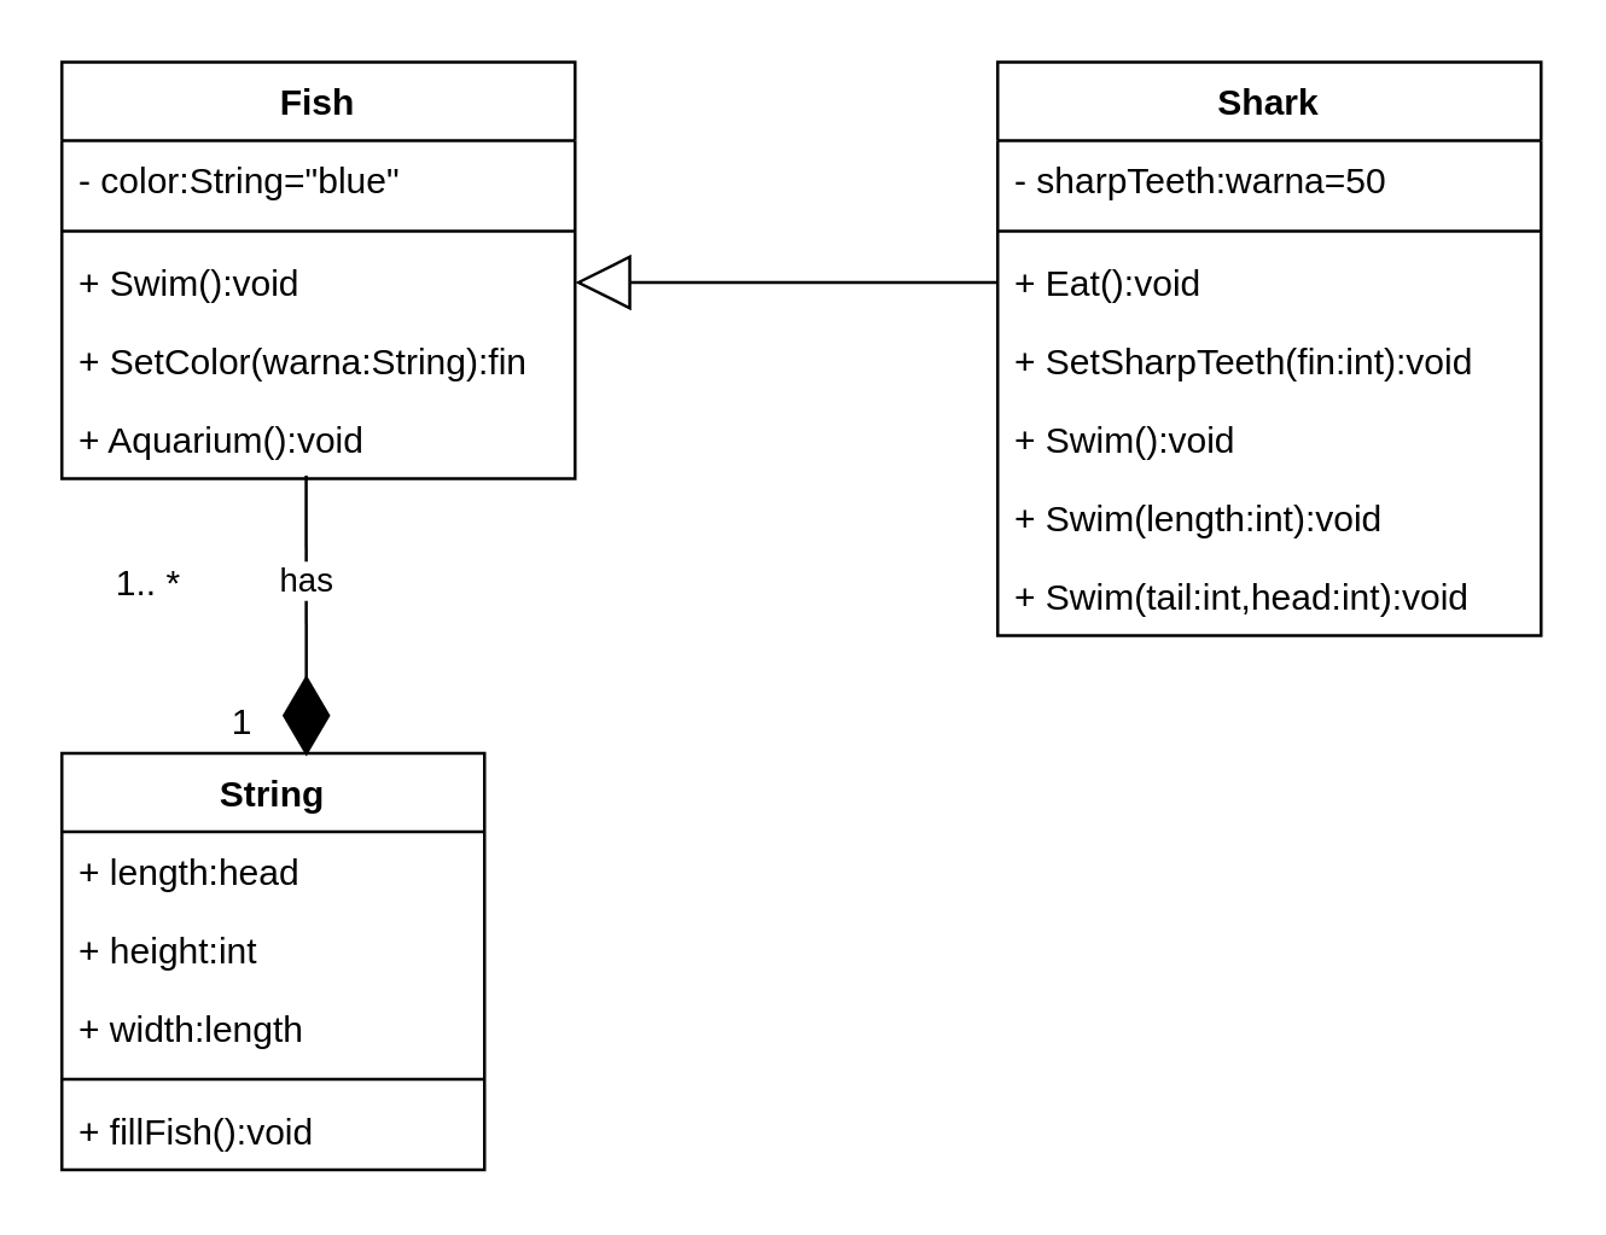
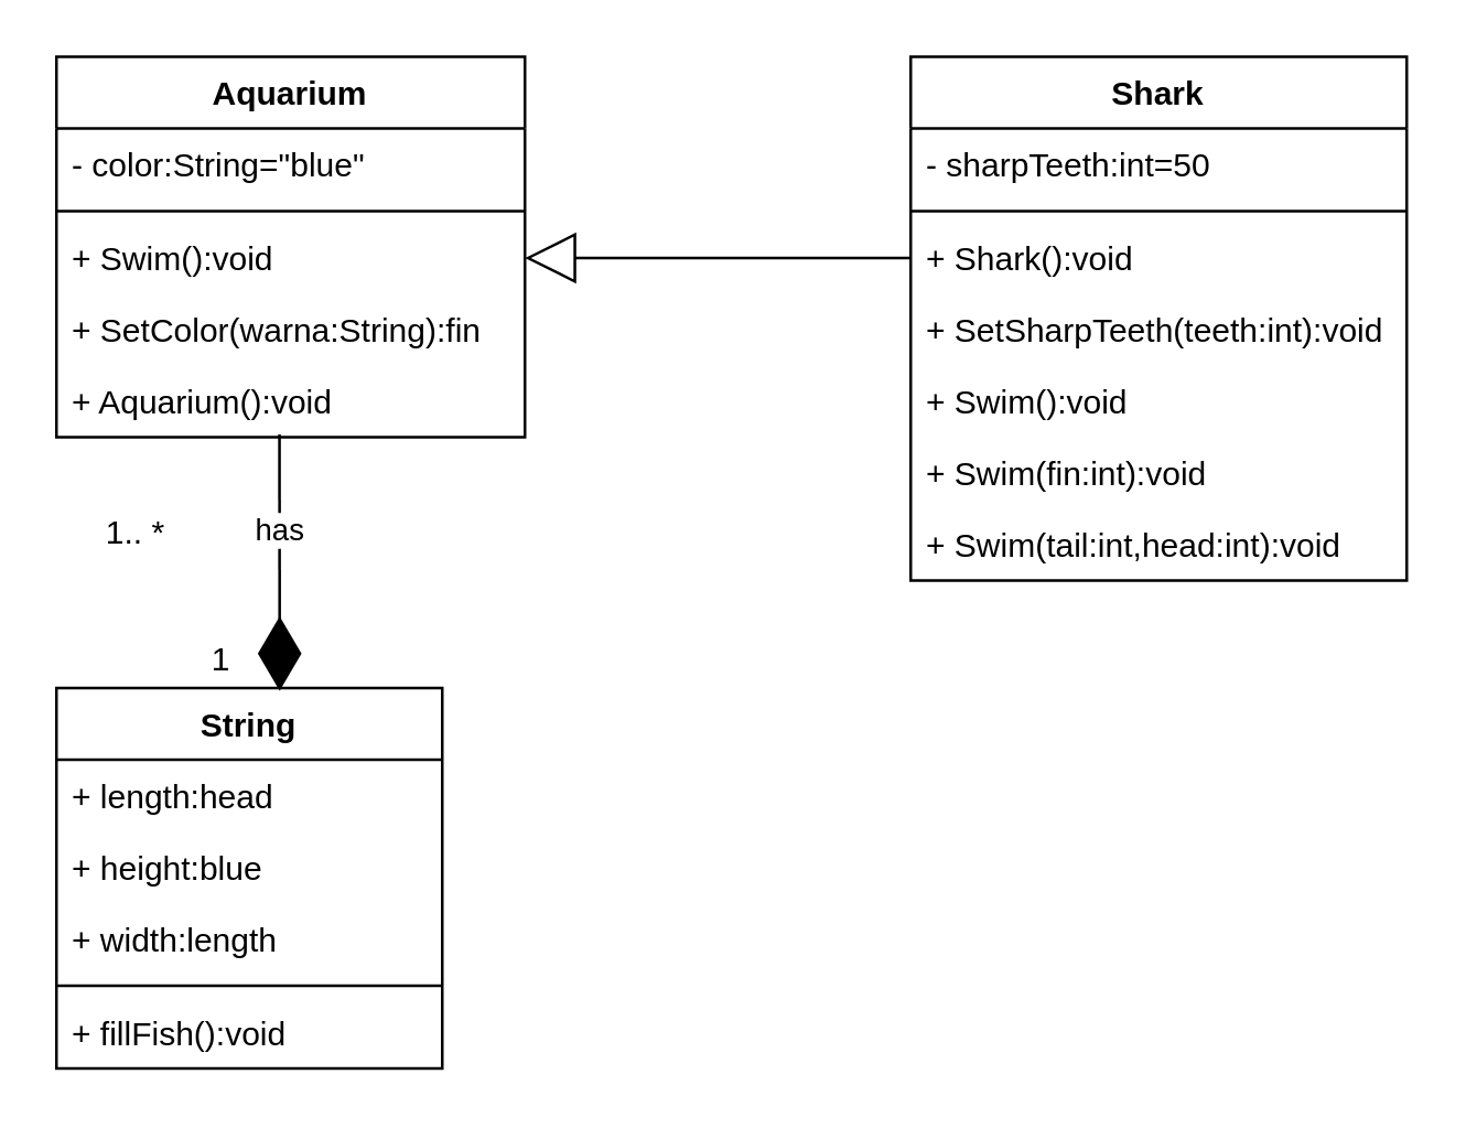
- <mxCell id="2" value="Fish" style="swimlane;fontStyle=1;childLayout=stackLayout;horizontal=1;startSize=26;fillColor=none;horizontalStack=0;resizeParent=1;resizeParentMax=0;resizeLast=0;collapsible=1;marginBottom=0;" vertex="1" parent="1"><mxGeometry x="20" y="20" width="170" height="138" as="geometry" /></mxCell>
+ <mxCell id="2" value="Aquarium" style="swimlane;fontStyle=1;childLayout=stackLayout;horizontal=1;startSize=26;fillColor=none;horizontalStack=0;resizeParent=1;resizeParentMax=0;resizeLast=0;collapsible=1;marginBottom=0;" vertex="1" parent="1"><mxGeometry x="20" y="20" width="170" height="138" as="geometry" /></mxCell>
- <mxCell id="15" value="- sharpTeeth:warna=50" style="text;strokeColor=none;fillColor=none;align=left;verticalAlign=top;spacingLeft=4;spacingRight=4;overflow=hidden;rotatable=0;points=[[0,0.5],[1,0.5]];portConstraint=eastwest;" vertex="1" parent="14"><mxGeometry y="26" width="180" height="26" as="geometry" /></mxCell>
+ <mxCell id="15" value="- sharpTeeth:int=50" style="text;strokeColor=none;fillColor=none;align=left;verticalAlign=top;spacingLeft=4;spacingRight=4;overflow=hidden;rotatable=0;points=[[0,0.5],[1,0.5]];portConstraint=eastwest;" vertex="1" parent="14"><mxGeometry y="26" width="180" height="26" as="geometry" /></mxCell>
- <mxCell id="17" value="+ Eat():void" style="text;strokeColor=none;fillColor=none;align=left;verticalAlign=top;spacingLeft=4;spacingRight=4;overflow=hidden;rotatable=0;points=[[0,0.5],[1,0.5]];portConstraint=eastwest;" vertex="1" parent="14"><mxGeometry y="60" width="180" height="26" as="geometry" /></mxCell>
+ <mxCell id="17" value="+ Shark():void" style="text;strokeColor=none;fillColor=none;align=left;verticalAlign=top;spacingLeft=4;spacingRight=4;overflow=hidden;rotatable=0;points=[[0,0.5],[1,0.5]];portConstraint=eastwest;" vertex="1" parent="14"><mxGeometry y="60" width="180" height="26" as="geometry" /></mxCell>
- <mxCell id="18" value="+ SetSharpTeeth(fin:int):void" style="text;strokeColor=none;fillColor=none;align=left;verticalAlign=top;spacingLeft=4;spacingRight=4;overflow=hidden;rotatable=0;points=[[0,0.5],[1,0.5]];portConstraint=eastwest;" vertex="1" parent="14"><mxGeometry y="86" width="180" height="26" as="geometry" /></mxCell>
+ <mxCell id="18" value="+ SetSharpTeeth(teeth:int):void" style="text;strokeColor=none;fillColor=none;align=left;verticalAlign=top;spacingLeft=4;spacingRight=4;overflow=hidden;rotatable=0;points=[[0,0.5],[1,0.5]];portConstraint=eastwest;" vertex="1" parent="14"><mxGeometry y="86" width="180" height="26" as="geometry" /></mxCell>
- <mxCell id="20" value="+ Swim(length:int):void" style="text;strokeColor=none;fillColor=none;align=left;verticalAlign=top;spacingLeft=4;spacingRight=4;overflow=hidden;rotatable=0;points=[[0,0.5],[1,0.5]];portConstraint=eastwest;" vertex="1" parent="14"><mxGeometry y="138" width="180" height="26" as="geometry" /></mxCell>
+ <mxCell id="20" value="+ Swim(fin:int):void" style="text;strokeColor=none;fillColor=none;align=left;verticalAlign=top;spacingLeft=4;spacingRight=4;overflow=hidden;rotatable=0;points=[[0,0.5],[1,0.5]];portConstraint=eastwest;" vertex="1" parent="14"><mxGeometry y="138" width="180" height="26" as="geometry" /></mxCell>
- <mxCell id="10" value="+ height:int" style="text;strokeColor=none;fillColor=none;align=left;verticalAlign=top;spacingLeft=4;spacingRight=4;overflow=hidden;rotatable=0;points=[[0,0.5],[1,0.5]];portConstraint=eastwest;" vertex="1" parent="8"><mxGeometry y="52" width="140" height="26" as="geometry" /></mxCell>
+ <mxCell id="10" value="+ height:blue" style="text;strokeColor=none;fillColor=none;align=left;verticalAlign=top;spacingLeft=4;spacingRight=4;overflow=hidden;rotatable=0;points=[[0,0.5],[1,0.5]];portConstraint=eastwest;" vertex="1" parent="8"><mxGeometry y="52" width="140" height="26" as="geometry" /></mxCell>
